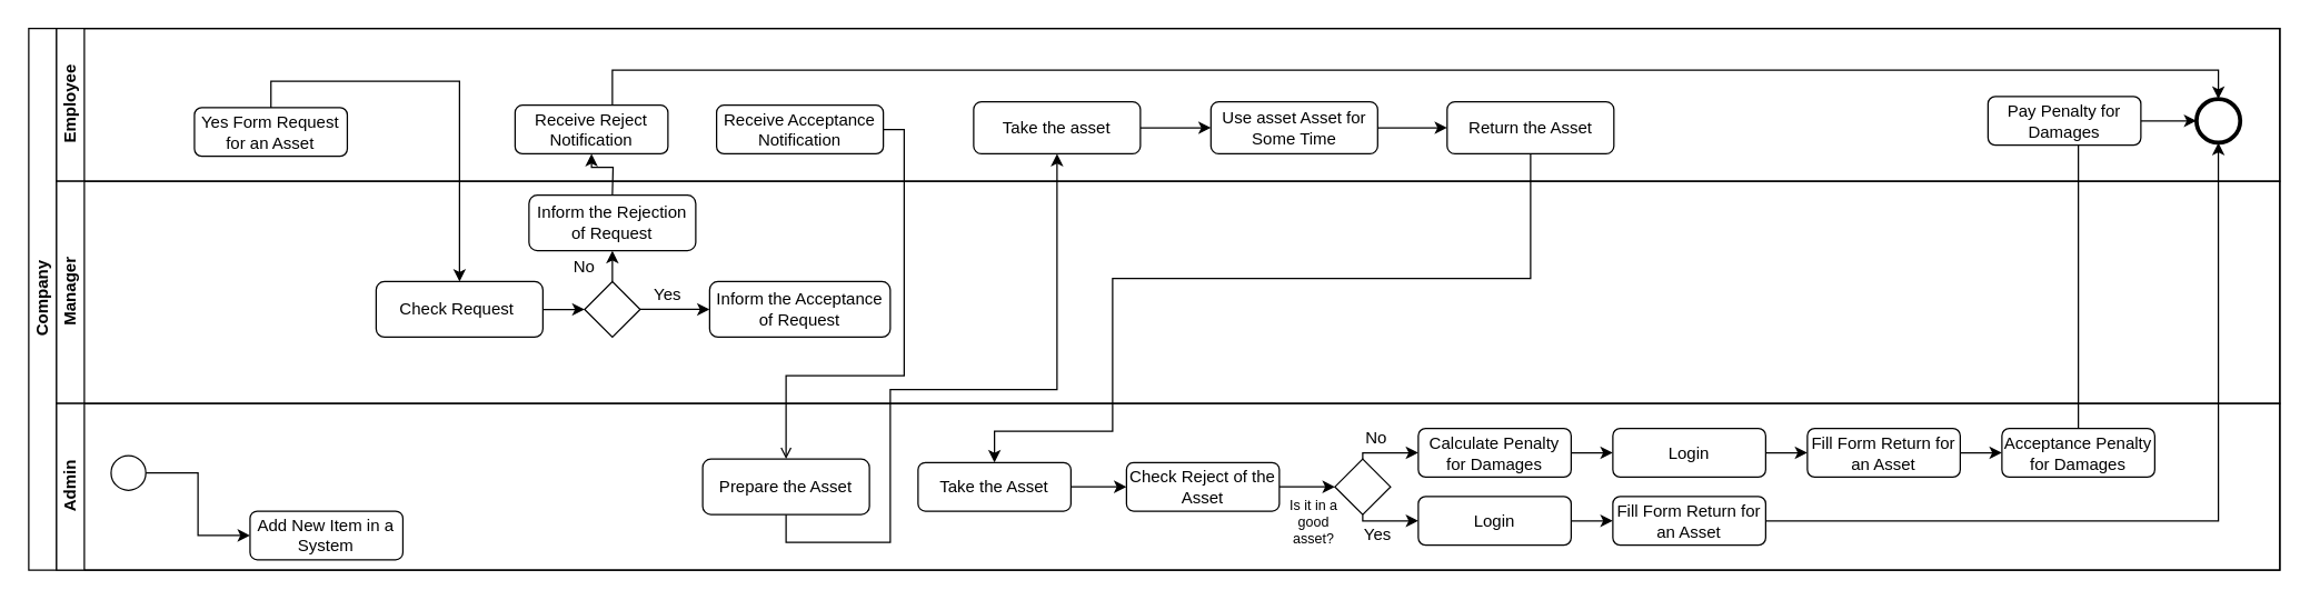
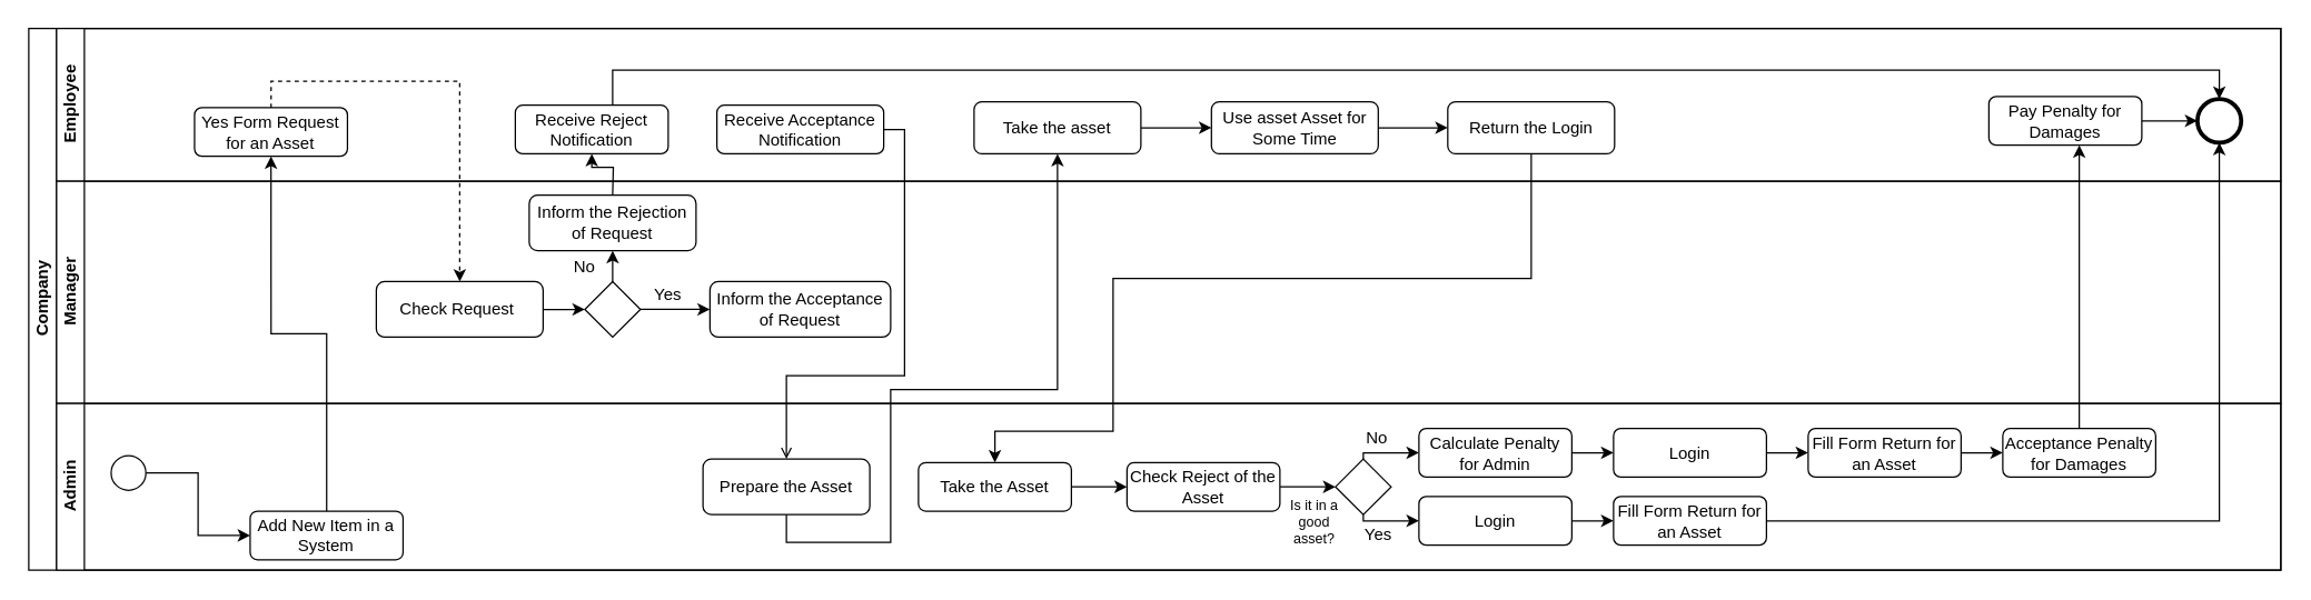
- <mxCell id="57" style="edgeStyle=orthogonalEdgeStyle;rounded=0;orthogonalLoop=1;jettySize=auto;html=1;" edge="1" parent="2" source="4" target="18"><mxGeometry relative="1" as="geometry"><Array as="points"><mxPoint x="174" y="38" /><mxPoint x="310" y="38" /></Array></mxGeometry></mxCell>
+ <mxCell id="57" style="edgeStyle=orthogonalEdgeStyle;rounded=0;orthogonalLoop=1;jettySize=auto;html=1;dashed=1;" edge="1" parent="2" source="4" target="18"><mxGeometry relative="1" as="geometry"><Array as="points"><mxPoint x="174" y="38" /><mxPoint x="310" y="38" /></Array></mxGeometry></mxCell>
- <mxCell id="7" value="Return the Asset" style="shape=ext;rounded=1;html=1;whiteSpace=wrap;" parent="3" vertex="1"><mxGeometry x="1000.75" y="52.75" width="120" height="37.5" as="geometry" /></mxCell>
+ <mxCell id="7" value="Return the Login" style="shape=ext;rounded=1;html=1;whiteSpace=wrap;" parent="3" vertex="1"><mxGeometry x="1000.75" y="52.75" width="120" height="37.5" as="geometry" /></mxCell>
- <mxCell id="52" style="edgeStyle=orthogonalEdgeStyle;rounded=0;orthogonalLoop=1;jettySize=auto;html=1;entryX=0.591;entryY=1;entryDx=0;entryDy=0;entryPerimeter=0;endArrow=none;" parent="2" source="49" target="11" edge="1"><mxGeometry relative="1" as="geometry"><Array as="points" /></mxGeometry></mxCell>
+ <mxCell id="52" style="edgeStyle=orthogonalEdgeStyle;rounded=0;orthogonalLoop=1;jettySize=auto;html=1;entryX=0.591;entryY=1;entryDx=0;entryDy=0;entryPerimeter=0;" parent="2" source="49" target="11" edge="1"><mxGeometry relative="1" as="geometry"><Array as="points" /></mxGeometry></mxCell>
+ <mxCell id="16" style="edgeStyle=orthogonalEdgeStyle;rounded=0;orthogonalLoop=1;jettySize=auto;html=1;entryX=0.5;entryY=1;entryDx=0;entryDy=0;" parent="2" source="33" target="4" edge="1"><mxGeometry relative="1" as="geometry" /></mxCell>
- <mxCell id="41" value="Calculate Penalty for Damages" style="shape=ext;rounded=1;html=1;whiteSpace=wrap;" parent="27" vertex="1"><mxGeometry x="980" y="18" width="110" height="35" as="geometry" /></mxCell>
+ <mxCell id="41" value="Calculate Penalty for Admin" style="shape=ext;rounded=1;html=1;whiteSpace=wrap;" parent="27" vertex="1"><mxGeometry x="980" y="18" width="110" height="35" as="geometry" /></mxCell>
